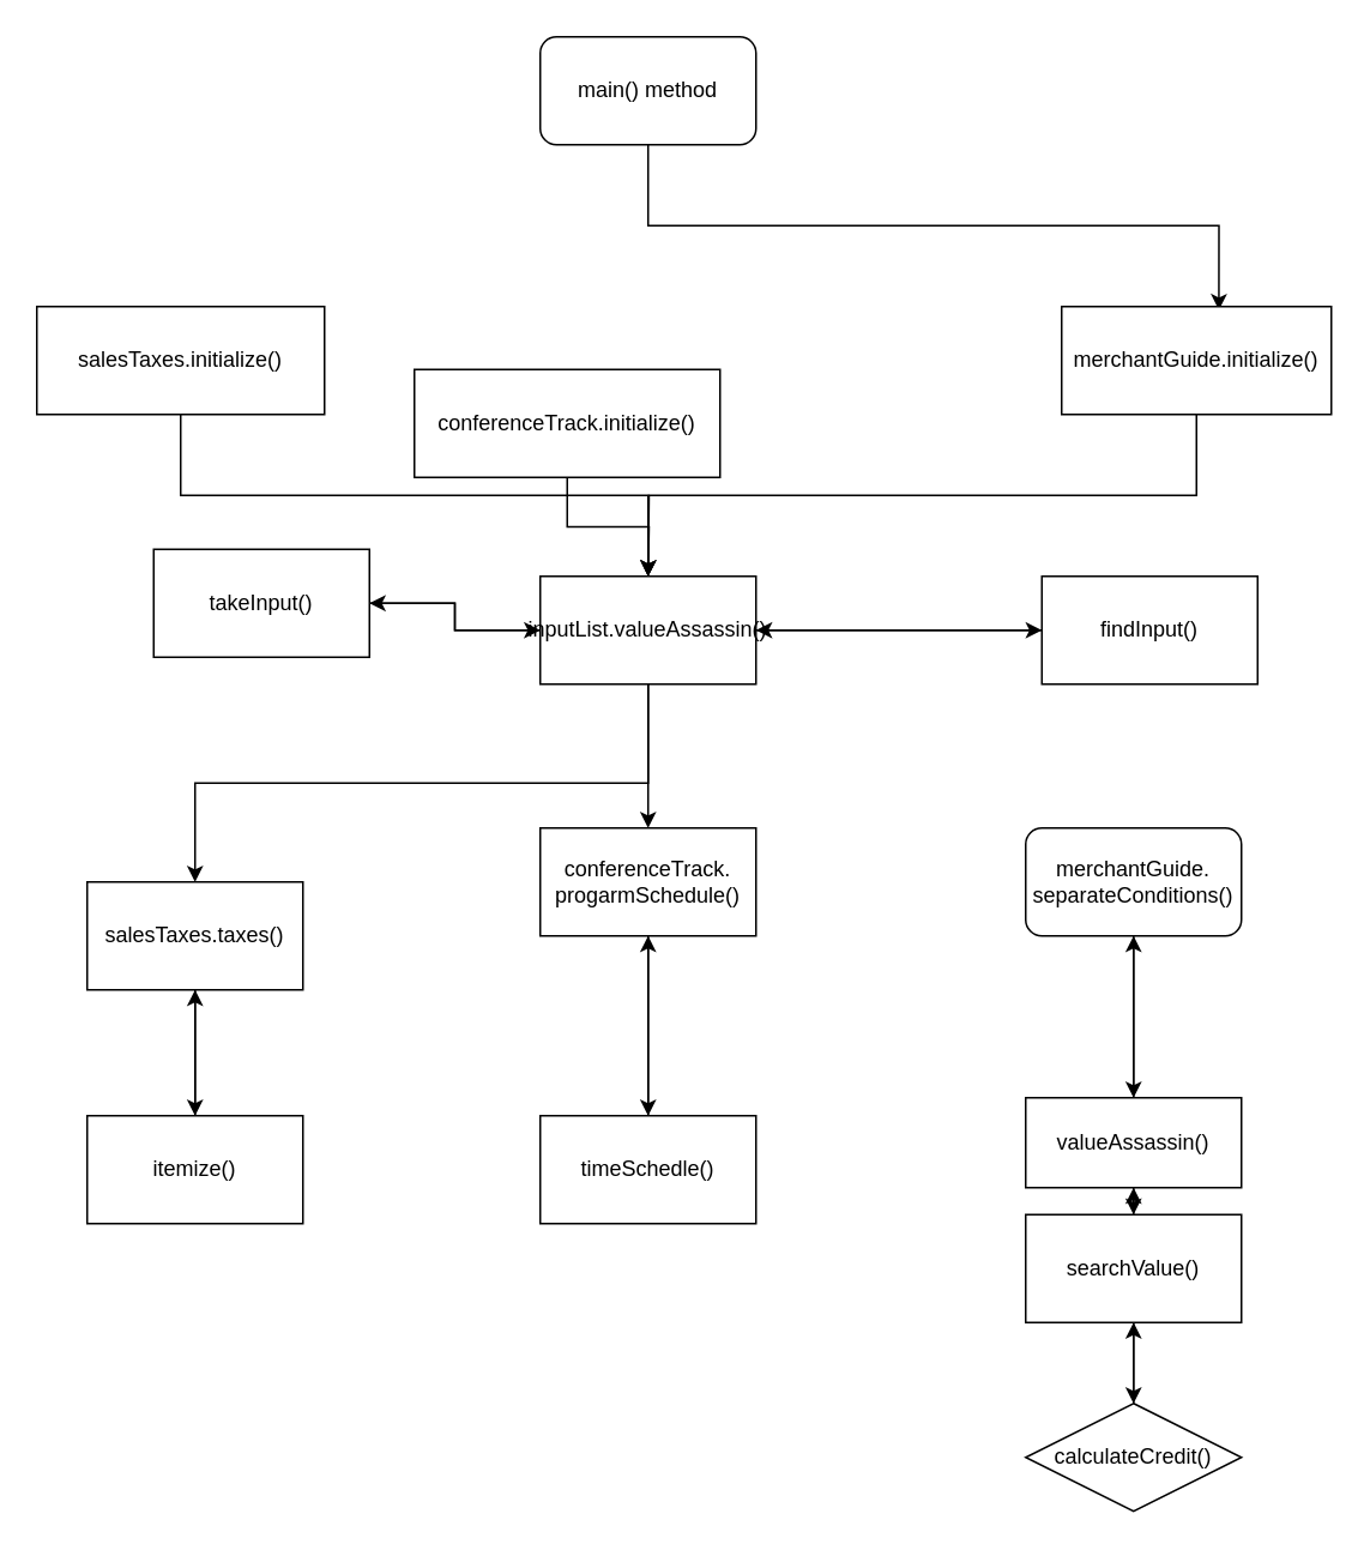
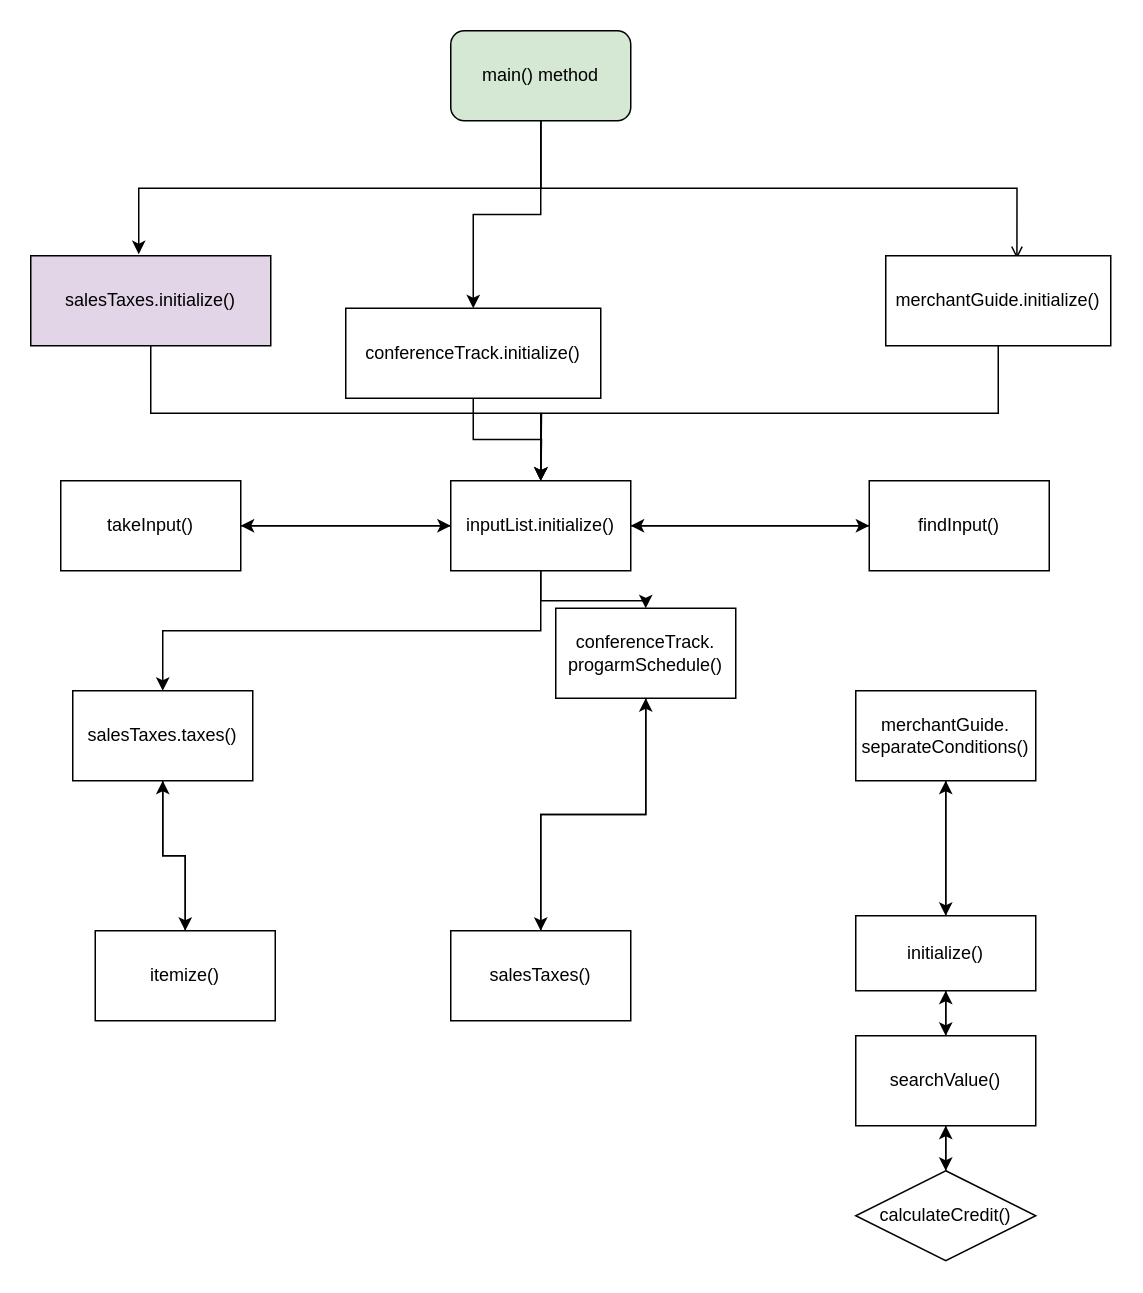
- <mxCell id="5" value="main() method" style="rounded=1;whiteSpace=wrap;html=1;" vertex="1" parent="1"><mxGeometry x="300" y="20" width="120" height="60" as="geometry" /></mxCell>
+ <mxCell id="5" value="main() method" style="rounded=1;whiteSpace=wrap;html=1;fillColor=#d5e8d4;" vertex="1" parent="1"><mxGeometry x="300" y="20" width="120" height="60" as="geometry" /></mxCell>
+ <mxCell id="2" style="edgeStyle=orthogonalEdgeStyle;rounded=0;orthogonalLoop=1;jettySize=auto;html=1;entryX=0.45;entryY=-0.017;entryDx=0;entryDy=0;entryPerimeter=0;exitX=0.5;exitY=1;exitDx=0;exitDy=0;" edge="1" parent="1" source="5" target="7"><mxGeometry relative="1" as="geometry" /></mxCell>
+ <mxCell id="3" style="edgeStyle=orthogonalEdgeStyle;rounded=0;orthogonalLoop=1;jettySize=auto;html=1;exitX=0.5;exitY=1;exitDx=0;exitDy=0;entryX=0.5;entryY=0;entryDx=0;entryDy=0;" edge="1" parent="1" source="5" target="9"><mxGeometry relative="1" as="geometry" /></mxCell>
- <mxCell id="4" style="edgeStyle=orthogonalEdgeStyle;rounded=0;orthogonalLoop=1;jettySize=auto;html=1;exitX=0.5;exitY=1;exitDx=0;exitDy=0;entryX=0.583;entryY=0.033;entryDx=0;entryDy=0;entryPerimeter=0;" edge="1" parent="1" source="5" target="11"><mxGeometry relative="1" as="geometry" /></mxCell>
+ <mxCell id="4" style="edgeStyle=orthogonalEdgeStyle;rounded=0;orthogonalLoop=1;jettySize=auto;html=1;exitX=0.5;exitY=1;exitDx=0;exitDy=0;entryX=0.583;entryY=0.033;entryDx=0;entryDy=0;entryPerimeter=0;endArrow=open;" edge="1" parent="1" source="5" target="11"><mxGeometry relative="1" as="geometry" /></mxCell>
- <mxCell id="7" value="salesTaxes.initialize()" style="rounded=0;whiteSpace=wrap;html=1;" vertex="1" parent="1"><mxGeometry x="20" y="170" width="160" height="60" as="geometry" /></mxCell>
+ <mxCell id="7" value="salesTaxes.initialize()" style="rounded=0;whiteSpace=wrap;html=1;fillColor=#e1d5e7;" vertex="1" parent="1"><mxGeometry x="20" y="170" width="160" height="60" as="geometry" /></mxCell>
- <mxCell id="24" value="takeInput()" style="rounded=0;whiteSpace=wrap;html=1;" vertex="1" parent="1"><mxGeometry x="85" y="305" width="120" height="60" as="geometry" /></mxCell>
+ <mxCell id="24" value="takeInput()" style="rounded=0;whiteSpace=wrap;html=1;" vertex="1" parent="1"><mxGeometry x="40" y="320" width="120" height="60" as="geometry" /></mxCell>
- <mxCell id="16" value="inputList.valueAssassin()" style="rounded=0;whiteSpace=wrap;html=1;" vertex="1" parent="1"><mxGeometry x="300" y="320" width="120" height="60" as="geometry" /></mxCell>
+ <mxCell id="16" value="inputList.initialize()" style="rounded=0;whiteSpace=wrap;html=1;" vertex="1" parent="1"><mxGeometry x="300" y="320" width="120" height="60" as="geometry" /></mxCell>
- <mxCell id="20" value="conferenceTrack.&lt;br&gt;progarmSchedule()" style="rounded=0;whiteSpace=wrap;html=1;" vertex="1" parent="1"><mxGeometry x="300" y="460" width="120" height="60" as="geometry" /></mxCell>
+ <mxCell id="20" value="conferenceTrack.&lt;br&gt;progarmSchedule()" style="rounded=0;whiteSpace=wrap;html=1;" vertex="1" parent="1"><mxGeometry x="370" y="405" width="120" height="60" as="geometry" /></mxCell>
- <mxCell id="22" value="merchantGuide.&lt;br&gt;separateConditions()" style="whiteSpace=wrap;html=1;rounded=1;" vertex="1" parent="1"><mxGeometry x="570" y="460" width="120" height="60" as="geometry" /></mxCell>
+ <mxCell id="22" value="merchantGuide.&lt;br&gt;separateConditions()" style="rounded=0;whiteSpace=wrap;html=1;" vertex="1" parent="1"><mxGeometry x="570" y="460" width="120" height="60" as="geometry" /></mxCell>
- <mxCell id="18" value="salesTaxes.taxes()" style="rounded=0;whiteSpace=wrap;html=1;" vertex="1" parent="1"><mxGeometry x="48" y="490" width="120" height="60" as="geometry" /></mxCell>
+ <mxCell id="18" value="salesTaxes.taxes()" style="rounded=0;whiteSpace=wrap;html=1;" vertex="1" parent="1"><mxGeometry x="48" y="460" width="120" height="60" as="geometry" /></mxCell>
- <mxCell id="33" value="valueAssassin()" style="rounded=0;whiteSpace=wrap;html=1;" vertex="1" parent="1"><mxGeometry x="570" y="610" width="120" height="50" as="geometry" /></mxCell>
+ <mxCell id="33" value="initialize()" style="rounded=0;whiteSpace=wrap;html=1;" vertex="1" parent="1"><mxGeometry x="570" y="610" width="120" height="50" as="geometry" /></mxCell>
- <mxCell id="28" value="itemize()" style="rounded=0;whiteSpace=wrap;html=1;" vertex="1" parent="1"><mxGeometry x="48" y="620" width="120" height="60" as="geometry" /></mxCell>
+ <mxCell id="28" value="itemize()" style="rounded=0;whiteSpace=wrap;html=1;" vertex="1" parent="1"><mxGeometry x="63" y="620" width="120" height="60" as="geometry" /></mxCell>
- <mxCell id="30" value="timeSchedle()" style="rounded=0;whiteSpace=wrap;html=1;" vertex="1" parent="1"><mxGeometry x="300" y="620" width="120" height="60" as="geometry" /></mxCell>
+ <mxCell id="30" value="salesTaxes()" style="rounded=0;whiteSpace=wrap;html=1;" vertex="1" parent="1"><mxGeometry x="300" y="620" width="120" height="60" as="geometry" /></mxCell>
- <mxCell id="36" value="searchValue()" style="rounded=0;whiteSpace=wrap;html=1;" vertex="1" parent="1"><mxGeometry x="570" y="675" width="120" height="60" as="geometry" /></mxCell>
+ <mxCell id="36" value="searchValue()" style="rounded=0;whiteSpace=wrap;html=1;" vertex="1" parent="1"><mxGeometry x="570" y="690" width="120" height="60" as="geometry" /></mxCell>
